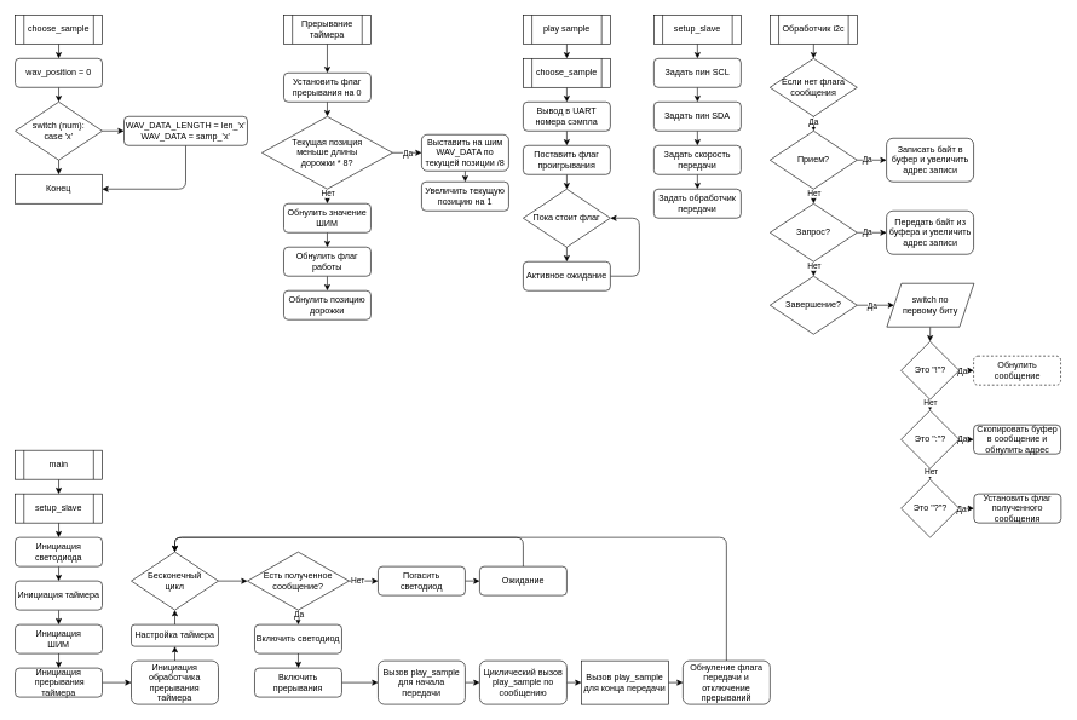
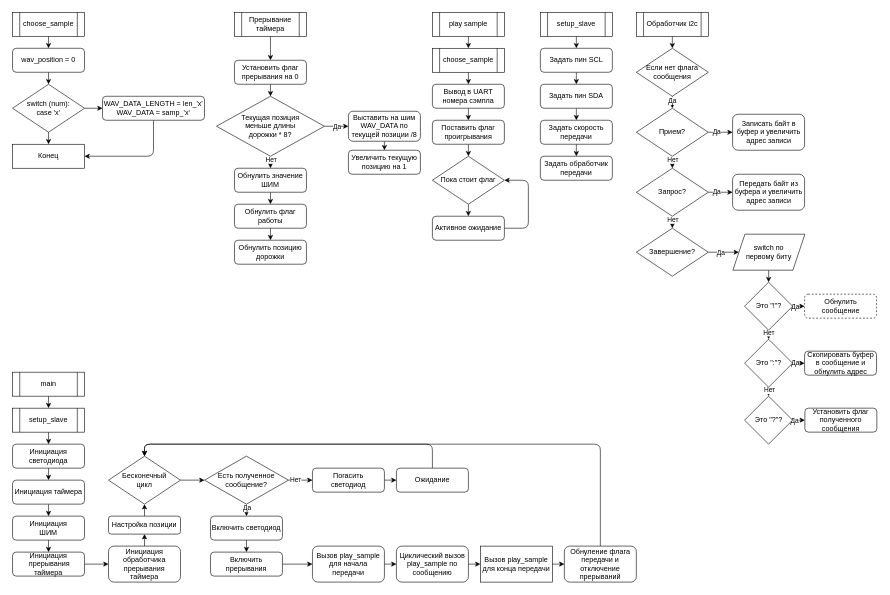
- <mxCell id="103" value="Настройка таймера" style="rounded=1;whiteSpace=wrap;html=1;" vertex="1" parent="1"><mxGeometry x="180" y="860" width="120" height="30" as="geometry" /></mxCell>
+ <mxCell id="103" value="Настройка позиции" style="rounded=1;whiteSpace=wrap;html=1;" vertex="1" parent="1"><mxGeometry x="180" y="860" width="120" height="30" as="geometry" /></mxCell>
